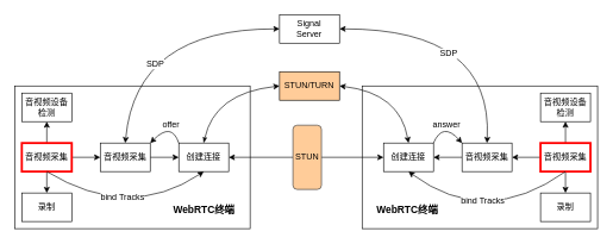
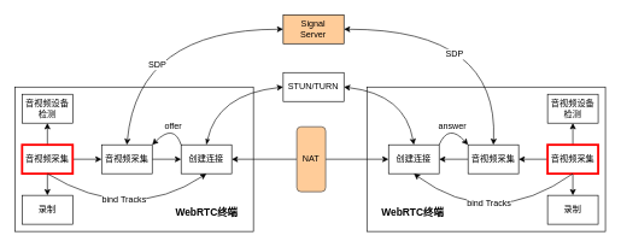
- <mxCell id="25" value="Signal&lt;br&gt;Server" style="rounded=0;whiteSpace=wrap;html=1;" parent="1" vertex="1"><mxGeometry x="391.25" y="20" width="84" height="40" as="geometry" /></mxCell>
+ <mxCell id="25" value="Signal&lt;br&gt;Server" style="rounded=0;whiteSpace=wrap;html=1;fillColor=#ffcc99;" parent="1" vertex="1"><mxGeometry x="391.25" y="20" width="84" height="40" as="geometry" /></mxCell>
- <mxCell id="26" value="STUN/TURN" style="rounded=0;whiteSpace=wrap;html=1;fillColor=#ffcc99;" parent="1" vertex="1"><mxGeometry x="391.25" y="100" width="84" height="40" as="geometry" /></mxCell>
+ <mxCell id="26" value="STUN/TURN" style="rounded=0;whiteSpace=wrap;html=1;" parent="1" vertex="1"><mxGeometry x="391.25" y="100" width="84" height="40" as="geometry" /></mxCell>
- <mxCell id="24" value="STUN" style="rounded=1;whiteSpace=wrap;html=1;fillColor=#ffcc99;strokeColor=#36393d;" parent="1" vertex="1"><mxGeometry x="410" y="175" width="40" height="90" as="geometry" /></mxCell>
+ <mxCell id="24" value="NAT" style="rounded=1;whiteSpace=wrap;html=1;fillColor=#ffcc99;strokeColor=#36393d;" parent="1" vertex="1"><mxGeometry x="410" y="175" width="40" height="90" as="geometry" /></mxCell>
